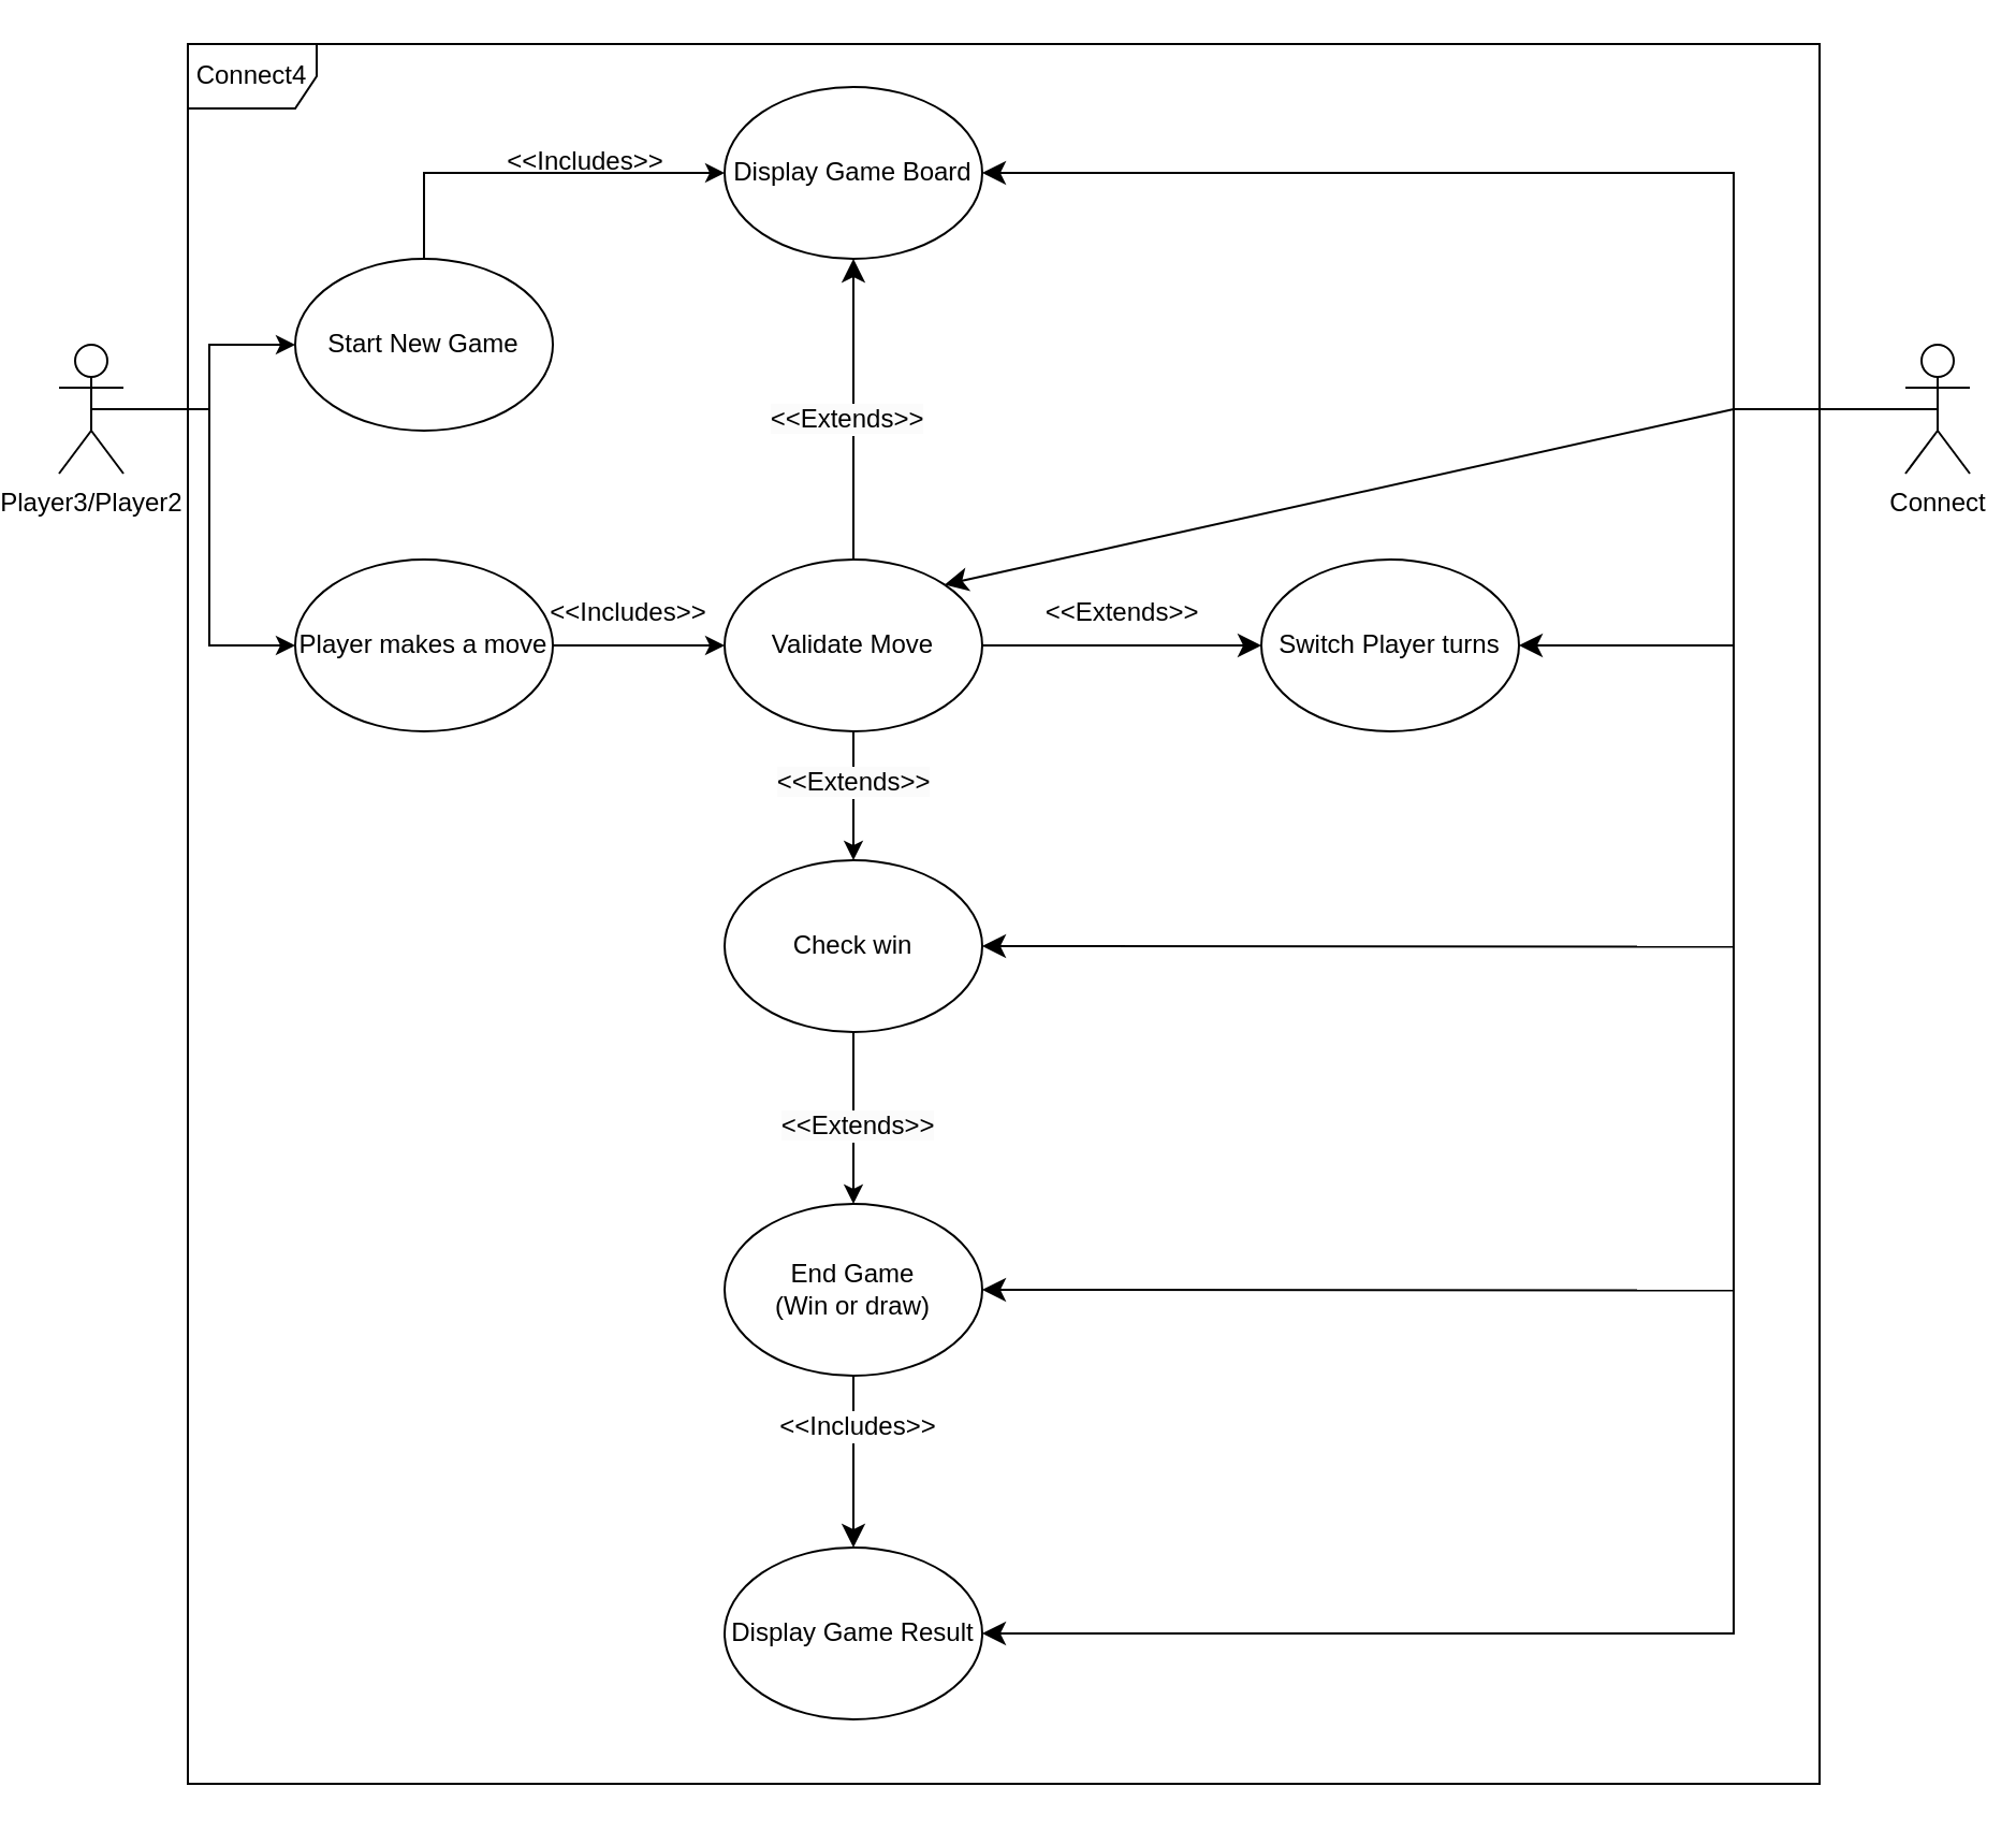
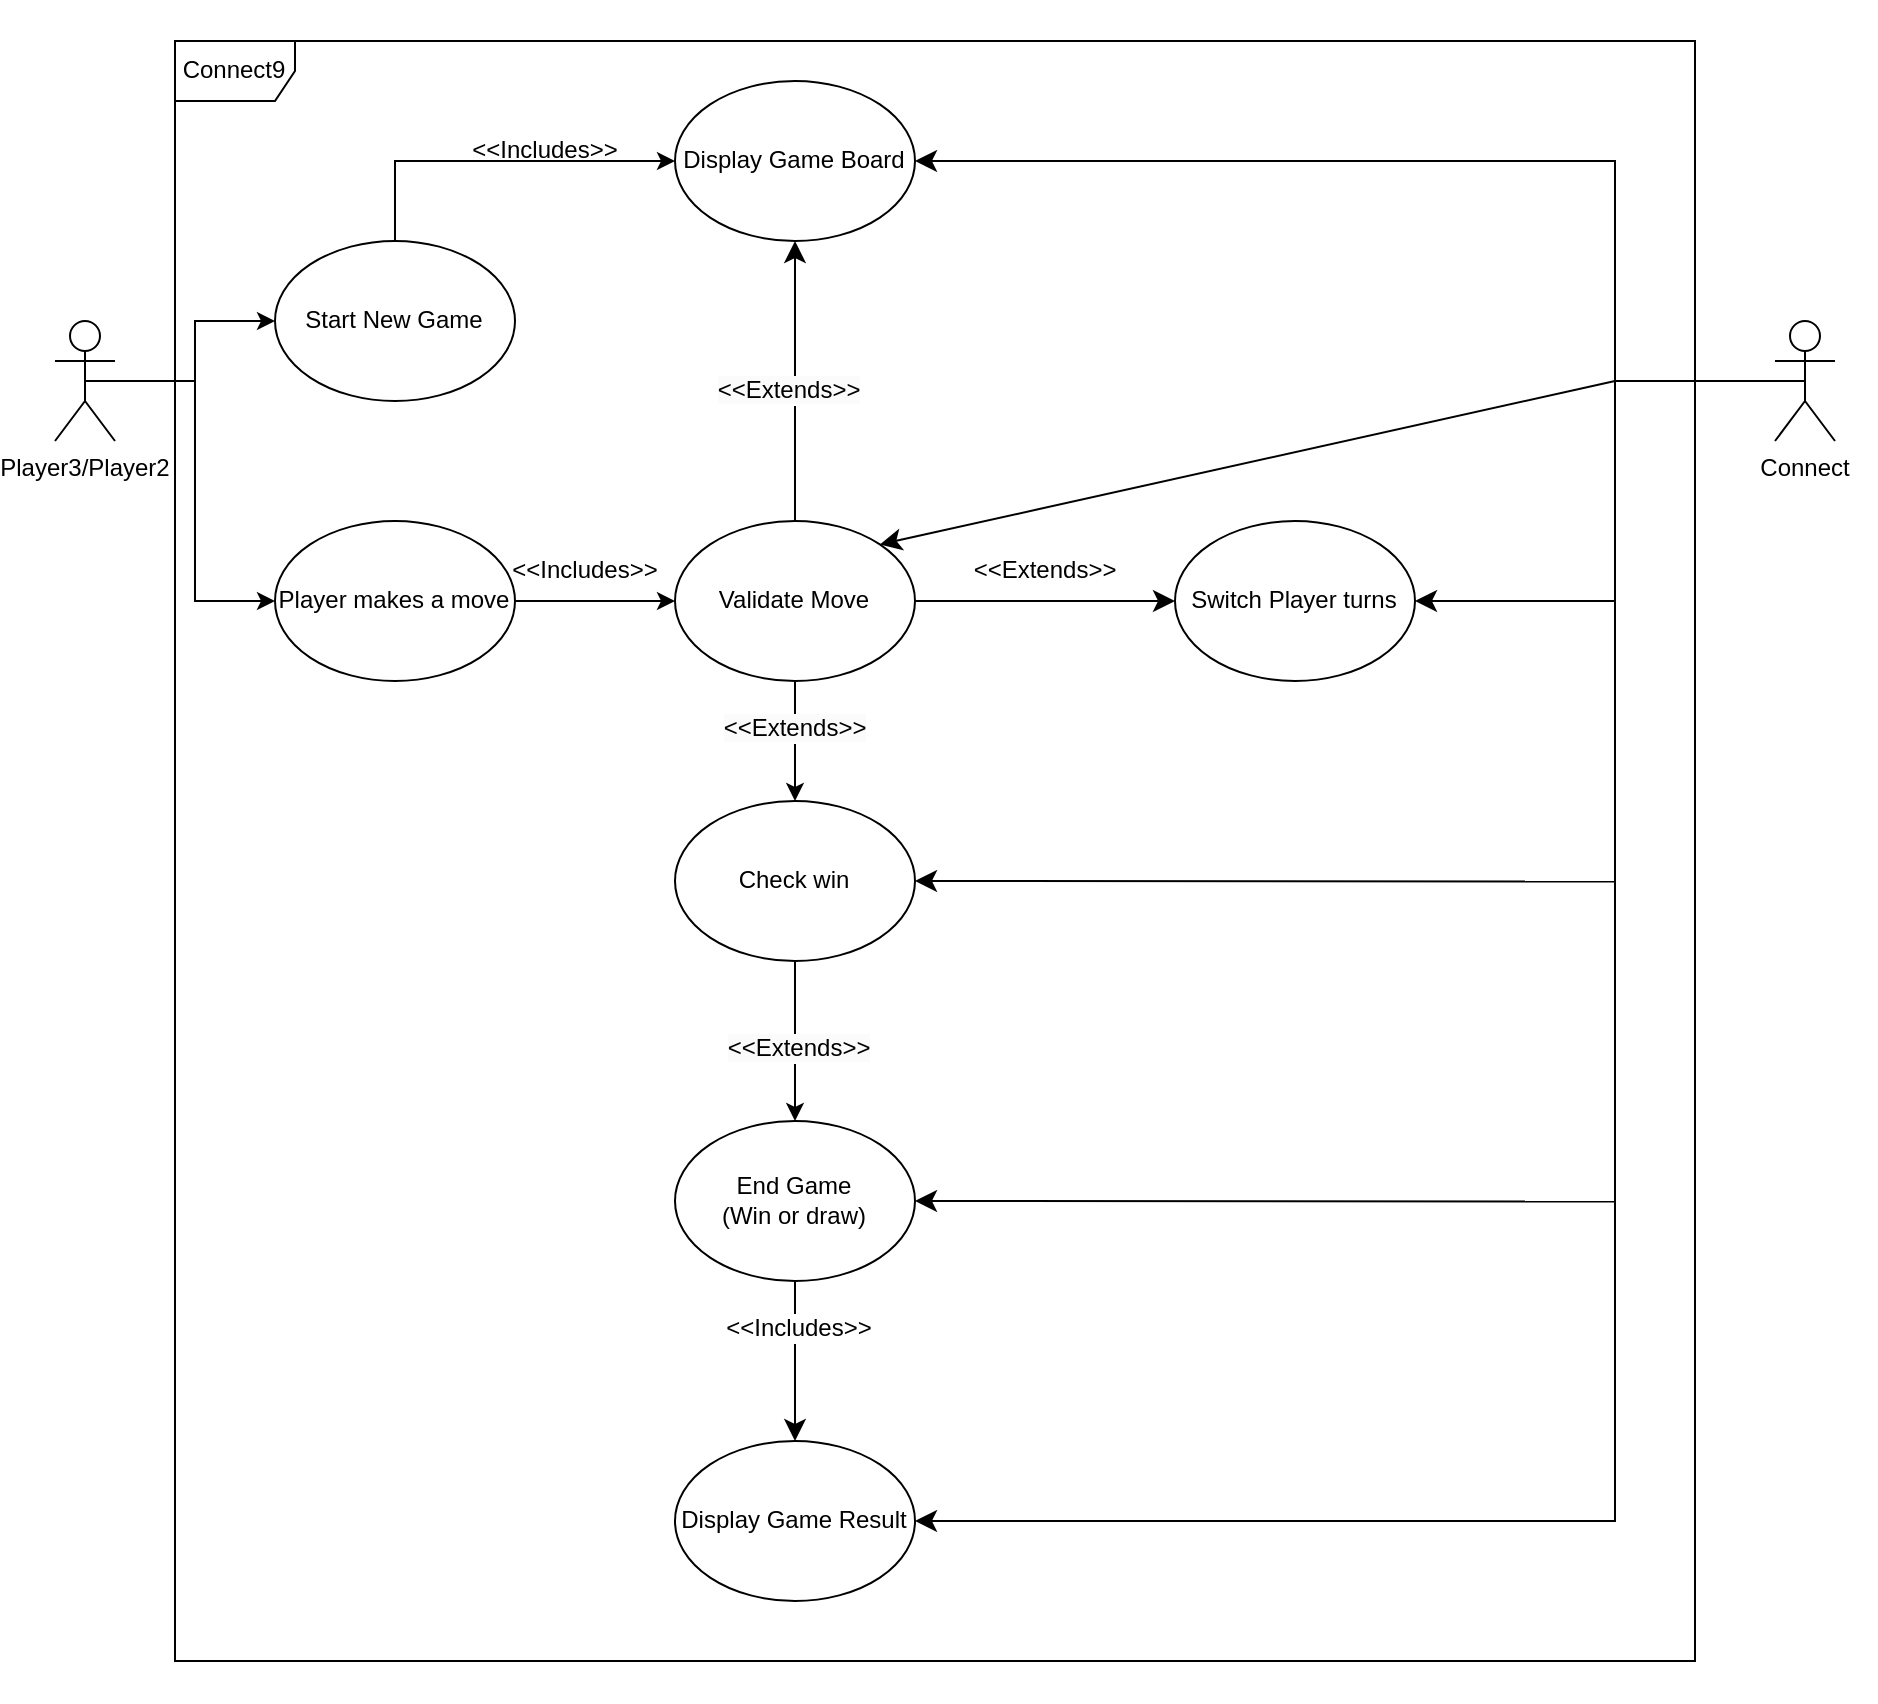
- <mxCell id="24" value="Connect4" style="shape=umlFrame;whiteSpace=wrap;html=1;pointerEvents=0;" vertex="1" parent="1"><mxGeometry x="80" y="20" width="760" height="810" as="geometry" /></mxCell>
+ <mxCell id="24" value="Connect9" style="shape=umlFrame;whiteSpace=wrap;html=1;pointerEvents=0;" vertex="1" parent="1"><mxGeometry x="80" y="20" width="760" height="810" as="geometry" /></mxCell>
